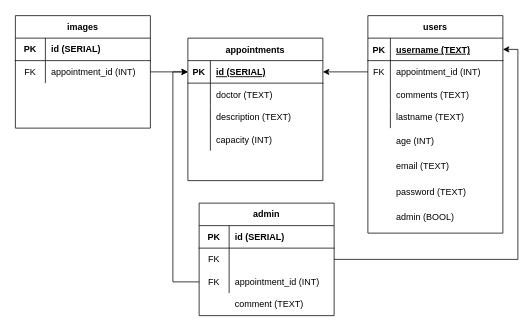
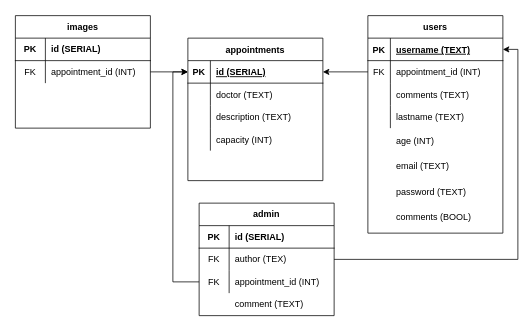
- <mxCell id="32" value="admin (BOOL)" style="shape=partialRectangle;connectable=0;fillColor=none;top=0;left=0;bottom=0;right=0;align=left;spacingLeft=6;overflow=hidden;" parent="15" vertex="1"><mxGeometry x="30" y="250.8" width="150" height="33.6" as="geometry" /></mxCell>
+ <mxCell id="32" value="comments (BOOL)" style="shape=partialRectangle;connectable=0;fillColor=none;top=0;left=0;bottom=0;right=0;align=left;spacingLeft=6;overflow=hidden;" parent="15" vertex="1"><mxGeometry x="30" y="250.8" width="150" height="33.6" as="geometry" /></mxCell>
+ <mxCell id="50" value="author (TEX)" style="shape=partialRectangle;html=1;whiteSpace=wrap;connectable=0;fillColor=none;top=0;left=0;bottom=0;right=0;align=left;spacingLeft=6;overflow=hidden;" parent="48" vertex="1"><mxGeometry x="40" width="140" height="30" as="geometry" /></mxCell>
